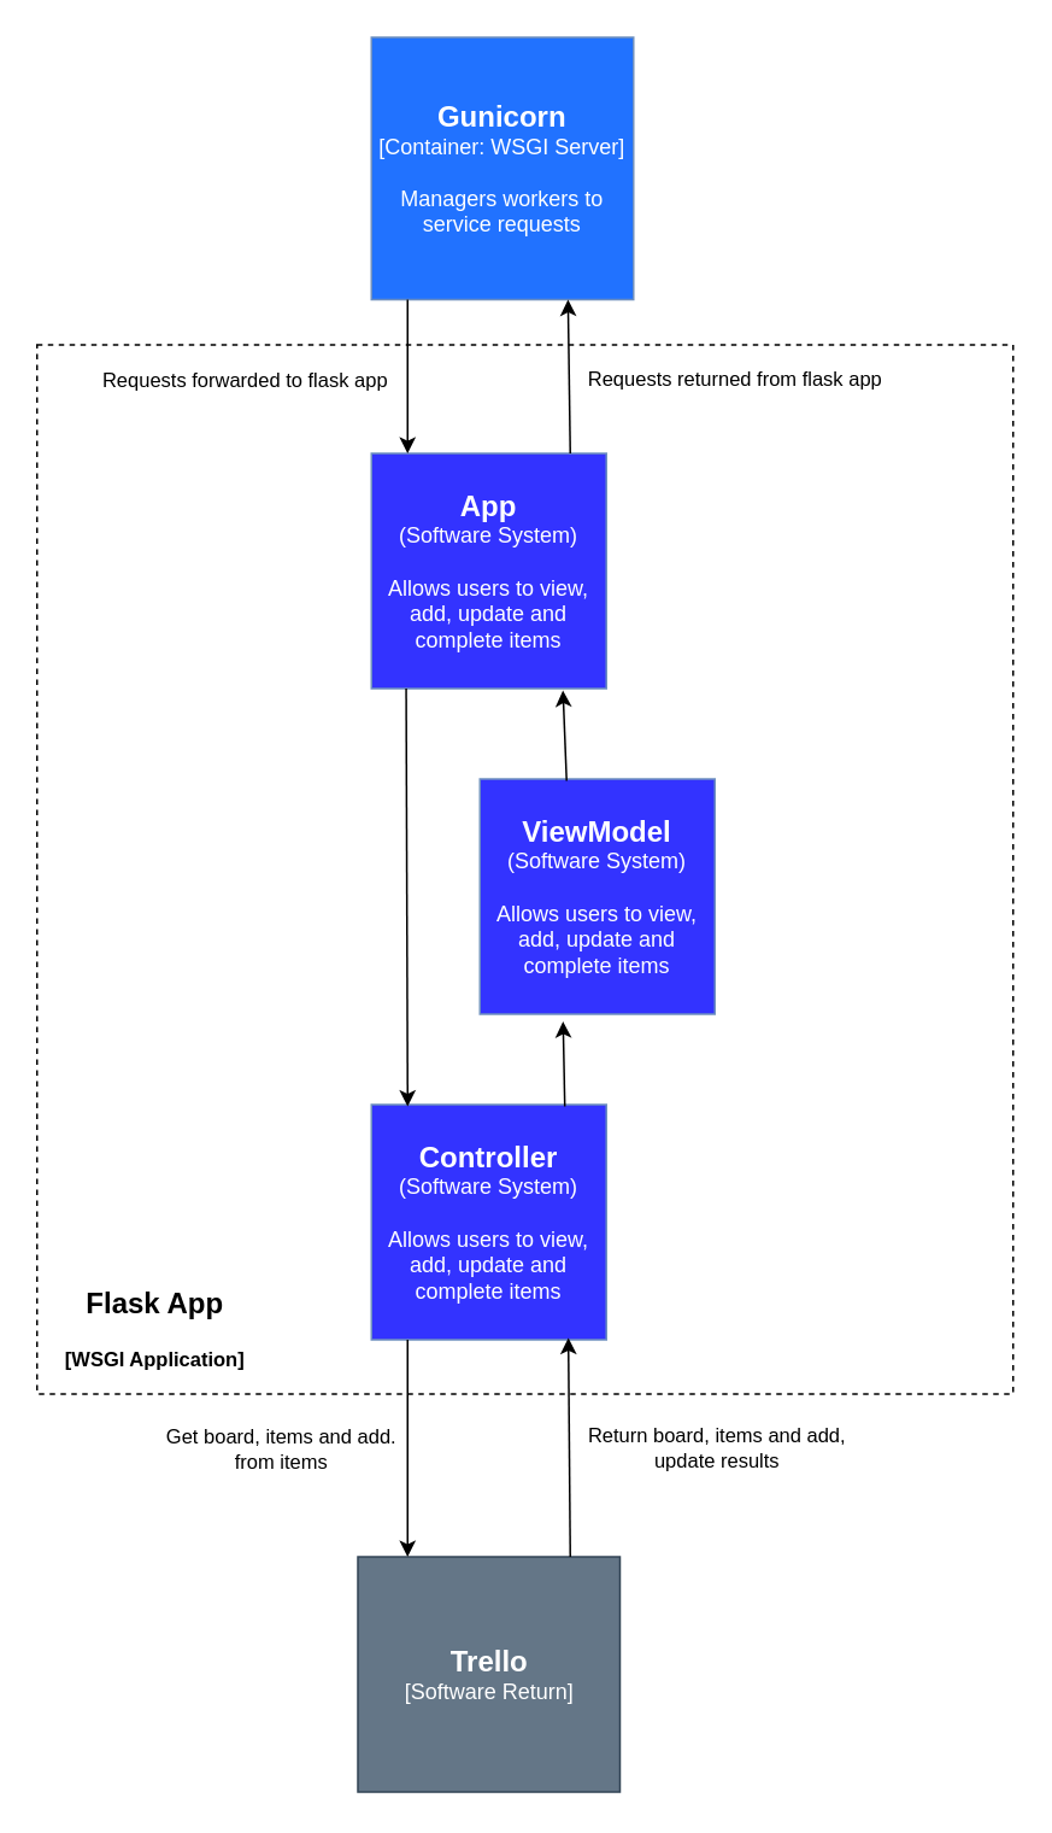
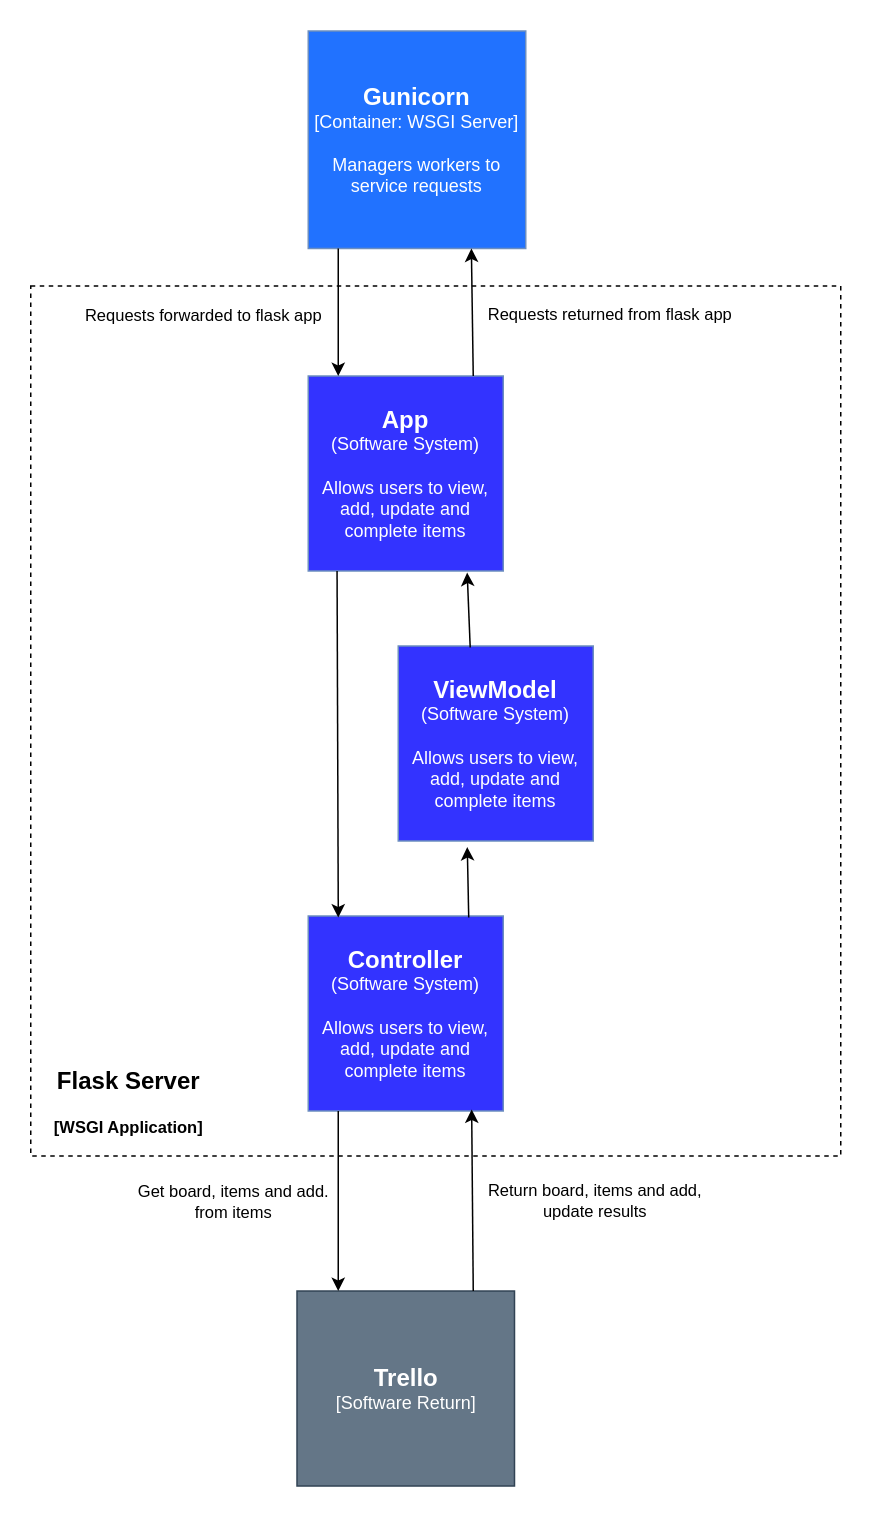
- <mxCell id="4" value="&lt;font style=&quot;font-size: 16px&quot;&gt;&lt;span&gt;Flask App&lt;br&gt;&lt;/span&gt;&lt;font style=&quot;font-size: 11px&quot;&gt;[WSGI Application]&lt;/font&gt;&lt;br&gt;&lt;/font&gt;" style="text;strokeColor=none;fillColor=none;html=1;fontSize=24;fontStyle=1;verticalAlign=middle;align=center;dashed=1;" parent="1" vertex="1"><mxGeometry x="35" y="710" width="100" height="43" as="geometry" /></mxCell>
+ <mxCell id="4" value="&lt;font style=&quot;font-size: 16px&quot;&gt;&lt;span&gt;Flask Server&lt;br&gt;&lt;/span&gt;&lt;font style=&quot;font-size: 11px&quot;&gt;[WSGI Application]&lt;/font&gt;&lt;br&gt;&lt;/font&gt;" style="text;strokeColor=none;fillColor=none;html=1;fontSize=24;fontStyle=1;verticalAlign=middle;align=center;dashed=1;" parent="1" vertex="1"><mxGeometry x="35" y="710" width="100" height="43" as="geometry" /></mxCell>
